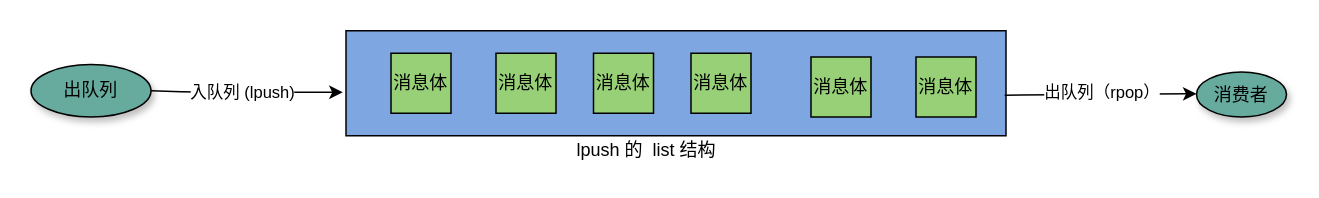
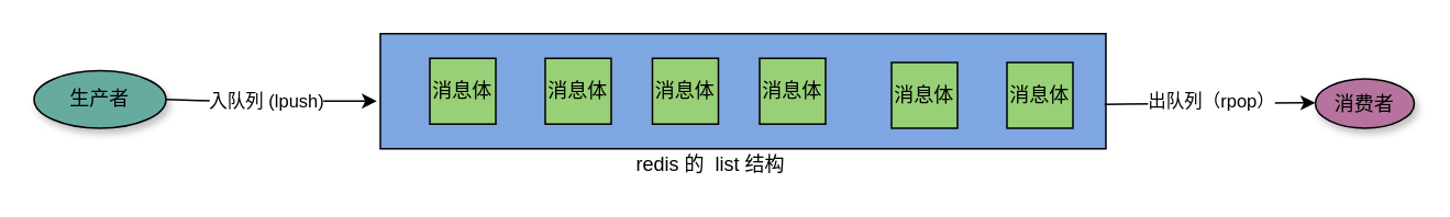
- <mxCell id="16" value="出队列" style="ellipse;whiteSpace=wrap;html=1;shadow=1;strokeColor=#000000;fillColor=#67AB9F;" vertex="1" parent="1"><mxGeometry x="20" y="42.5" width="80" height="35" as="geometry" /></mxCell>
+ <mxCell id="16" value="生产者" style="ellipse;whiteSpace=wrap;html=1;shadow=1;strokeColor=#000000;fillColor=#67AB9F;" vertex="1" parent="1"><mxGeometry x="20" y="42.5" width="80" height="35" as="geometry" /></mxCell>
- <mxCell id="25" value="消费者" style="ellipse;whiteSpace=wrap;html=1;shadow=1;strokeColor=#000000;fillColor=#67ab9f;" vertex="1" parent="1"><mxGeometry x="797" y="47.5" width="60" height="30" as="geometry" /></mxCell>
+ <mxCell id="25" value="消费者" style="ellipse;whiteSpace=wrap;html=1;shadow=1;strokeColor=#000000;fillColor=#B5739D;" vertex="1" parent="1"><mxGeometry x="797" y="47.5" width="60" height="30" as="geometry" /></mxCell>
- <mxCell id="3" value="lpush&amp;nbsp;的&amp;nbsp; list&amp;nbsp;结构" style="text;html=1;align=center;verticalAlign=middle;resizable=0;points=[];autosize=1;" vertex="1" parent="1"><mxGeometry x="375" y="90" width="110" height="20" as="geometry" /></mxCell>
+ <mxCell id="3" value="redis&amp;nbsp;的&amp;nbsp; list&amp;nbsp;结构" style="text;html=1;align=center;verticalAlign=middle;resizable=0;points=[];autosize=1;" vertex="1" parent="1"><mxGeometry x="375" y="90" width="110" height="20" as="geometry" /></mxCell>
